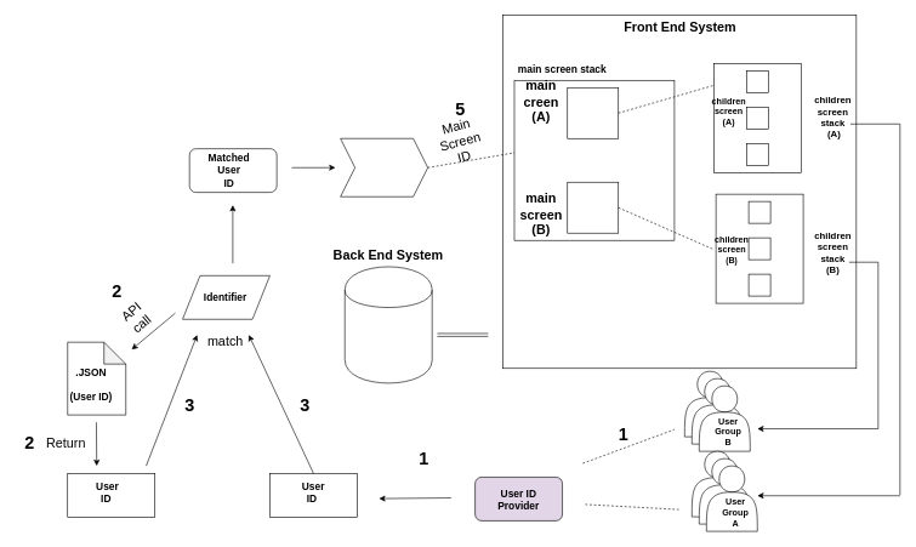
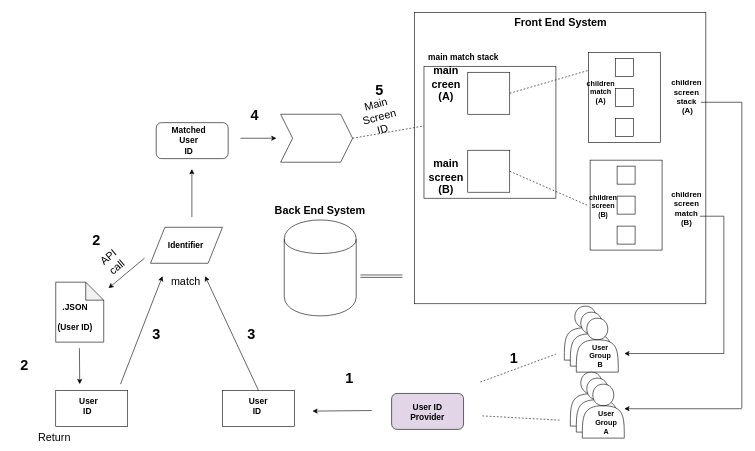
- <mxCell id="22" value="&lt;b&gt;&lt;font style=&quot;font-size: 14px&quot;&gt;main screen stack&lt;/font&gt;&lt;/b&gt;" style="text;html=1;strokeColor=none;fillColor=none;align=center;verticalAlign=middle;whiteSpace=wrap;rounded=0;" parent="1" vertex="1"><mxGeometry x="703" y="77.5" width="138" height="35" as="geometry" /></mxCell>
+ <mxCell id="22" value="&lt;b&gt;&lt;font style=&quot;font-size: 14px&quot;&gt;main match stack&lt;/font&gt;&lt;/b&gt;" style="text;html=1;strokeColor=none;fillColor=none;align=center;verticalAlign=middle;whiteSpace=wrap;rounded=0;" parent="1" vertex="1"><mxGeometry x="703" y="77.5" width="138" height="35" as="geometry" /></mxCell>
- <mxCell id="26" value="&lt;font style=&quot;font-size: 12px&quot;&gt;&lt;b&gt;children&lt;br&gt;screen &lt;br&gt;(A)&lt;/b&gt;&lt;/font&gt;" style="text;html=1;strokeColor=none;fillColor=none;align=center;verticalAlign=middle;whiteSpace=wrap;rounded=0;" parent="1" vertex="1"><mxGeometry x="980" y="110" width="42" height="85" as="geometry" /></mxCell>
+ <mxCell id="26" value="&lt;font style=&quot;font-size: 12px&quot;&gt;&lt;b&gt;children&lt;br&gt;match &lt;br&gt;(A)&lt;/b&gt;&lt;/font&gt;" style="text;html=1;strokeColor=none;fillColor=none;align=center;verticalAlign=middle;whiteSpace=wrap;rounded=0;" parent="1" vertex="1"><mxGeometry x="980" y="110" width="42" height="85" as="geometry" /></mxCell>
+ <mxCell id="71" value="&lt;font style=&quot;font-size: 24px&quot;&gt;&lt;b&gt;4&lt;/b&gt;&lt;/font&gt;" style="text;html=1;strokeColor=none;fillColor=none;align=center;verticalAlign=middle;whiteSpace=wrap;rounded=0;" vertex="1" parent="1"><mxGeometry x="404" y="180" width="40" height="24" as="geometry" /></mxCell>
- <mxCell id="28" value="&lt;font style=&quot;font-size: 13px&quot;&gt;&lt;b&gt;children &lt;br&gt;screen &lt;br&gt;stack &lt;br&gt;(B)&lt;/b&gt;&lt;/font&gt;" style="text;html=1;strokeColor=none;fillColor=none;align=center;verticalAlign=middle;whiteSpace=wrap;rounded=0;" parent="1" vertex="1"><mxGeometry x="1110" y="320" width="68" height="53" as="geometry" /></mxCell>
+ <mxCell id="28" value="&lt;font style=&quot;font-size: 13px&quot;&gt;&lt;b&gt;children &lt;br&gt;screen &lt;br&gt;match &lt;br&gt;(B)&lt;/b&gt;&lt;/font&gt;" style="text;html=1;strokeColor=none;fillColor=none;align=center;verticalAlign=middle;whiteSpace=wrap;rounded=0;" parent="1" vertex="1"><mxGeometry x="1110" y="320" width="68" height="53" as="geometry" /></mxCell>
- <mxCell id="64" value="&lt;font style=&quot;font-size: 18px&quot;&gt;Return&lt;/font&gt;" style="text;html=1;strokeColor=none;fillColor=none;align=center;verticalAlign=middle;whiteSpace=wrap;rounded=0;" vertex="1" parent="1"><mxGeometry x="70" y="600" width="40" height="20" as="geometry" /></mxCell>
+ <mxCell id="64" value="&lt;font style=&quot;font-size: 18px&quot;&gt;Return&lt;/font&gt;" style="text;html=1;strokeColor=none;fillColor=none;align=center;verticalAlign=middle;whiteSpace=wrap;rounded=0;" vertex="1" parent="1"><mxGeometry x="70" y="720" width="40" height="20" as="geometry" /></mxCell>
